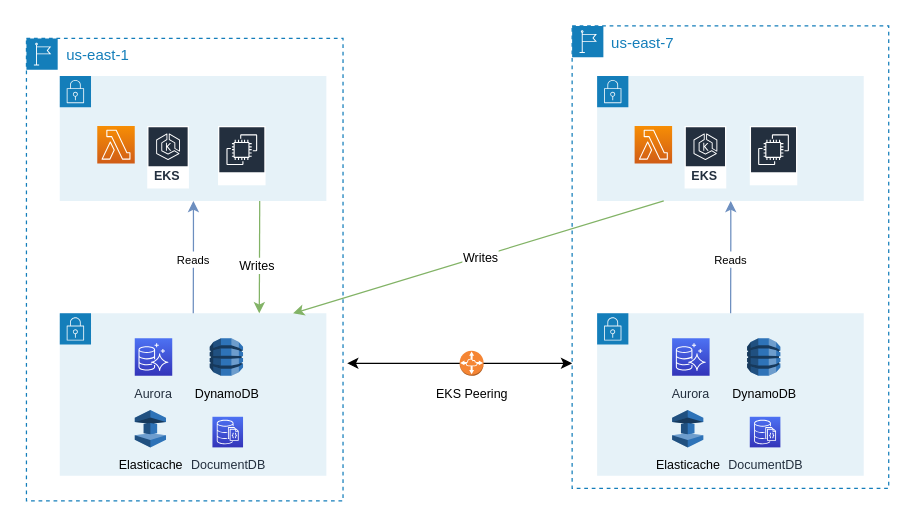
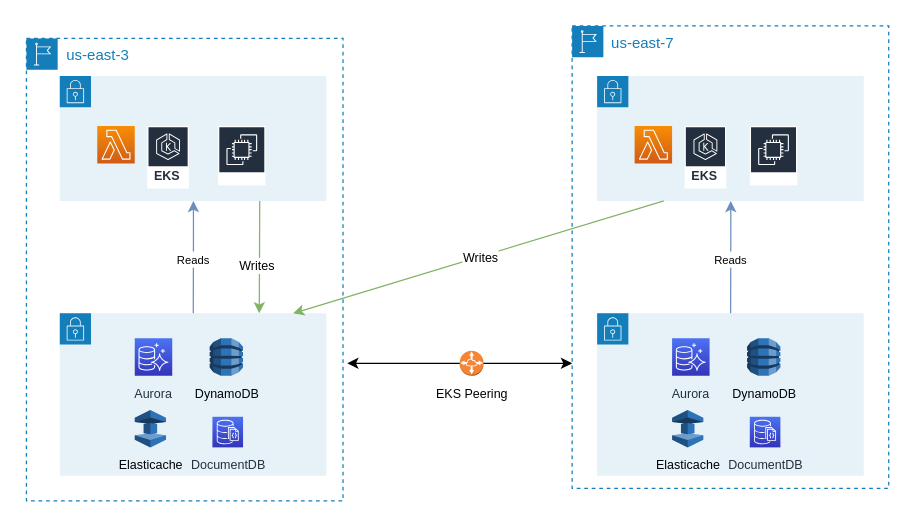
- <mxCell id="30" value="us-east-1" style="points=[[0,0],[0.25,0],[0.5,0],[0.75,0],[1,0],[1,0.25],[1,0.5],[1,0.75],[1,1],[0.75,1],[0.5,1],[0.25,1],[0,1],[0,0.75],[0,0.5],[0,0.25]];outlineConnect=0;gradientColor=none;html=1;whiteSpace=wrap;fontSize=12;fontStyle=0;shape=mxgraph.aws4.group;grIcon=mxgraph.aws4.group_region;strokeColor=#147EBA;fillColor=none;verticalAlign=top;align=left;spacingLeft=30;fontColor=#147EBA;dashed=1;" parent="1" vertex="1"><mxGeometry x="20.66" y="30" width="253.34" height="370" as="geometry" /></mxCell>
+ <mxCell id="30" value="us-east-3" style="points=[[0,0],[0.25,0],[0.5,0],[0.75,0],[1,0],[1,0.25],[1,0.5],[1,0.75],[1,1],[0.75,1],[0.5,1],[0.25,1],[0,1],[0,0.75],[0,0.5],[0,0.25]];outlineConnect=0;gradientColor=none;html=1;whiteSpace=wrap;fontSize=12;fontStyle=0;shape=mxgraph.aws4.group;grIcon=mxgraph.aws4.group_region;strokeColor=#147EBA;fillColor=none;verticalAlign=top;align=left;spacingLeft=30;fontColor=#147EBA;dashed=1;" parent="1" vertex="1"><mxGeometry x="20.66" y="30" width="253.34" height="370" as="geometry" /></mxCell>
